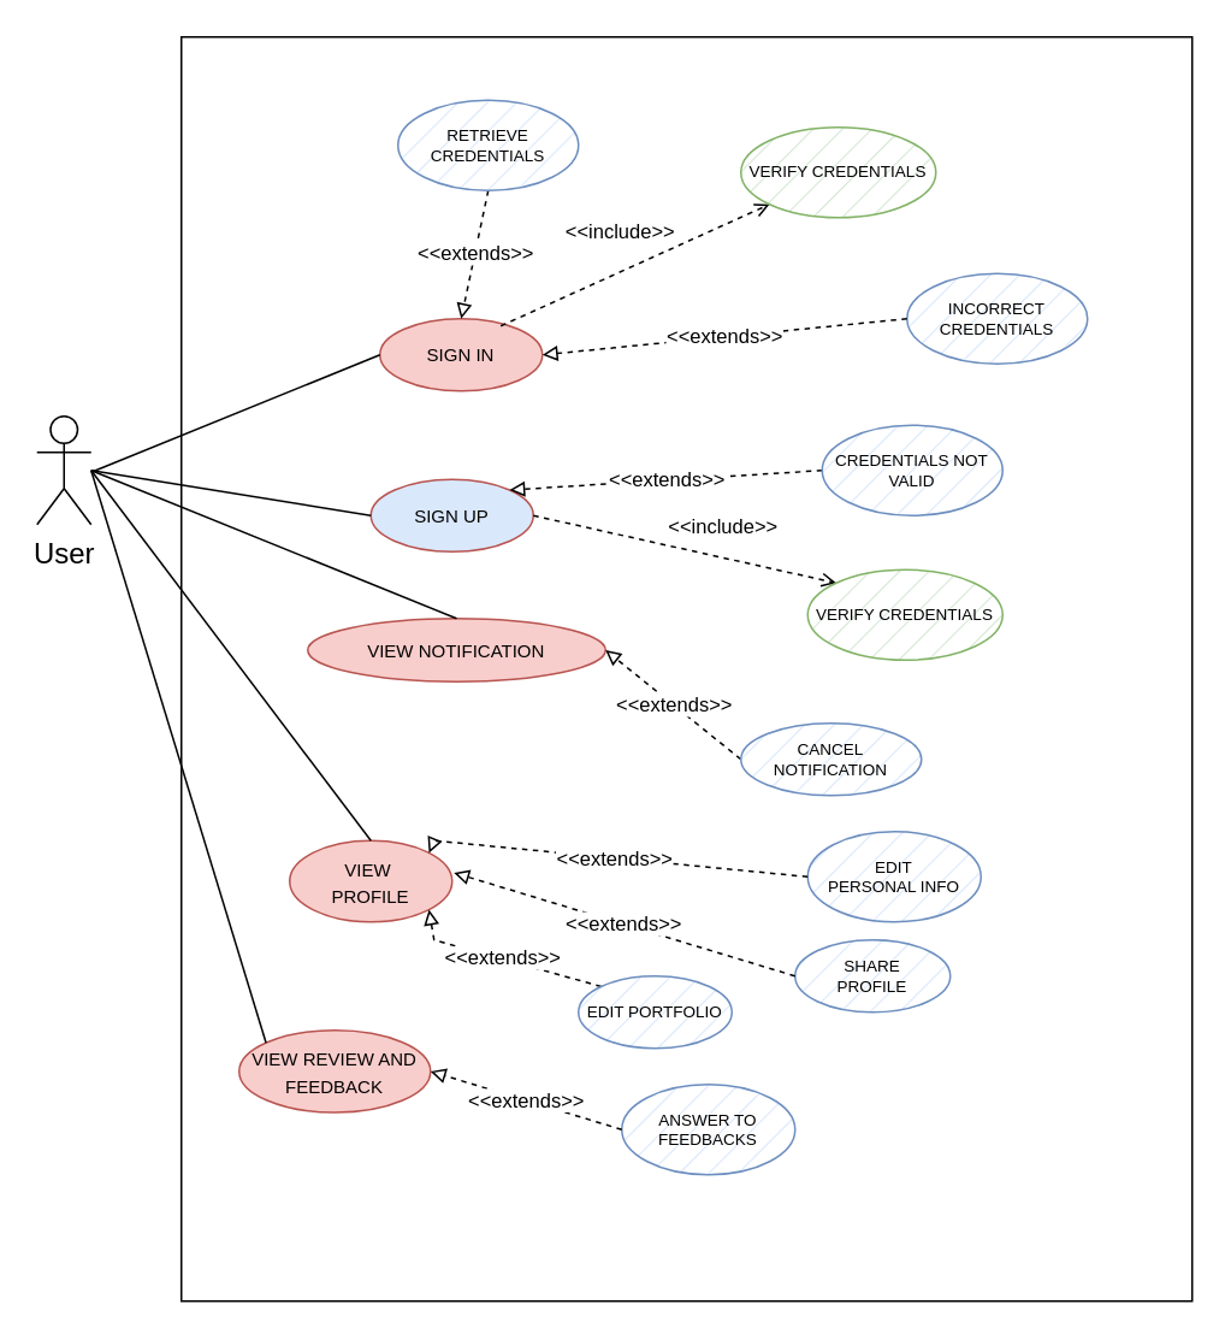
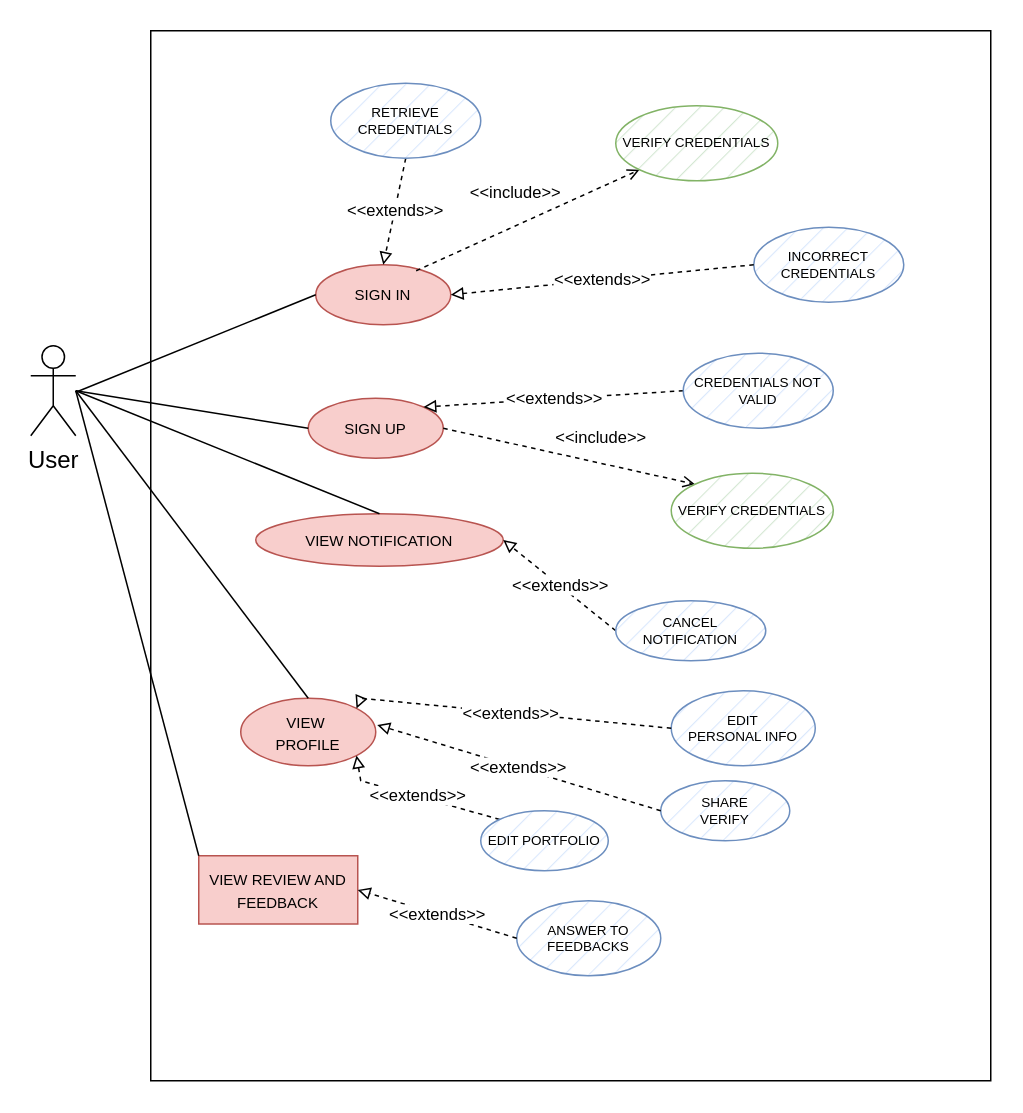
- <mxCell id="4" value="&lt;font style=&quot;font-size: 10px;&quot;&gt;SIGN UP&lt;/font&gt;" style="ellipse;whiteSpace=wrap;html=1;fillColor=#dae8fc;strokeColor=#b85450;" vertex="1" parent="1"><mxGeometry x="205" y="265" width="90" height="40" as="geometry" /></mxCell>
+ <mxCell id="4" value="&lt;font style=&quot;font-size: 10px;&quot;&gt;SIGN UP&lt;/font&gt;" style="ellipse;whiteSpace=wrap;html=1;fillColor=#f8cecc;strokeColor=#b85450;" vertex="1" parent="1"><mxGeometry x="205" y="265" width="90" height="40" as="geometry" /></mxCell>
- <mxCell id="25" value="&lt;font style=&quot;font-size: 9px;&quot;&gt;SHARE&lt;br&gt;PROFILE&lt;br style=&quot;font-size: 9px;&quot;&gt;&lt;/font&gt;" style="ellipse;whiteSpace=wrap;html=1;fillColor=#dae8fc;strokeColor=#6c8ebf;fontSize=9;strokeWidth=1;fillStyle=hatch;" vertex="1" parent="1"><mxGeometry x="440" y="520" width="86" height="40" as="geometry" /></mxCell>
+ <mxCell id="25" value="&lt;font style=&quot;font-size: 9px;&quot;&gt;SHARE&lt;br&gt;VERIFY&lt;br style=&quot;font-size: 9px;&quot;&gt;&lt;/font&gt;" style="ellipse;whiteSpace=wrap;html=1;fillColor=#dae8fc;strokeColor=#6c8ebf;fontSize=9;strokeWidth=1;fillStyle=hatch;" vertex="1" parent="1"><mxGeometry x="440" y="520" width="86" height="40" as="geometry" /></mxCell>
- <mxCell id="30" value="&lt;font size=&quot;1&quot;&gt;VIEW REVIEW AND FEEDBACK&lt;/font&gt;" style="ellipse;whiteSpace=wrap;html=1;fillColor=#f8cecc;strokeColor=#b85450;" vertex="1" parent="1"><mxGeometry x="132" y="570" width="106" height="45.5" as="geometry" /></mxCell>
+ <mxCell id="30" value="&lt;font size=&quot;1&quot;&gt;VIEW REVIEW AND FEEDBACK&lt;/font&gt;" style="whiteSpace=wrap;html=1;fillColor=#f8cecc;strokeColor=#b85450;rounded=0;" vertex="1" parent="1"><mxGeometry x="132" y="570" width="106" height="45.5" as="geometry" /></mxCell>
